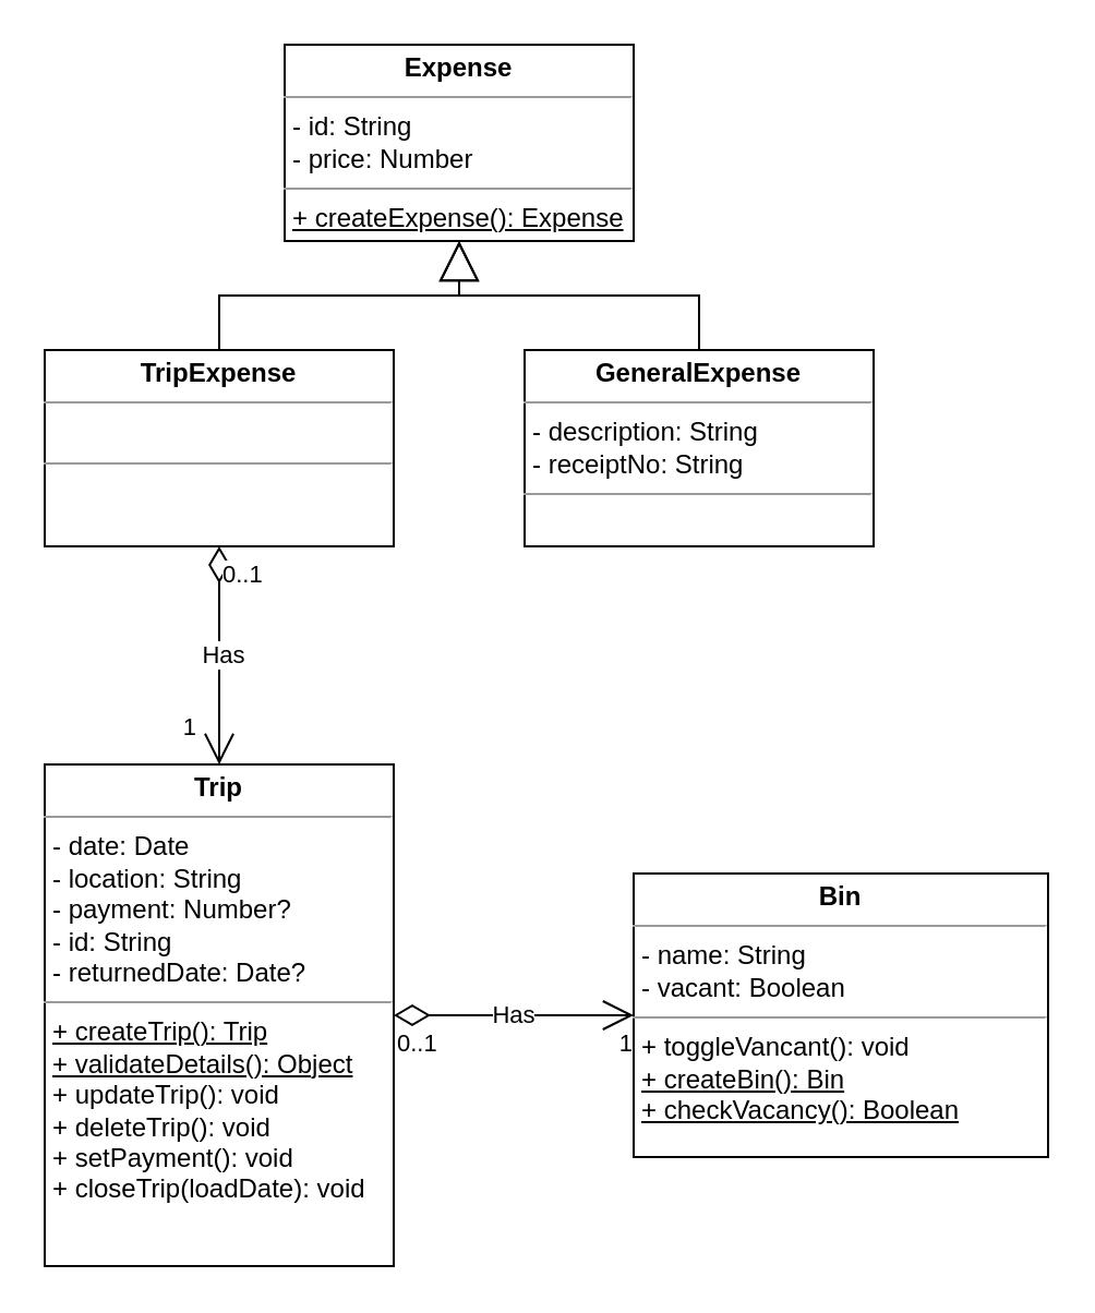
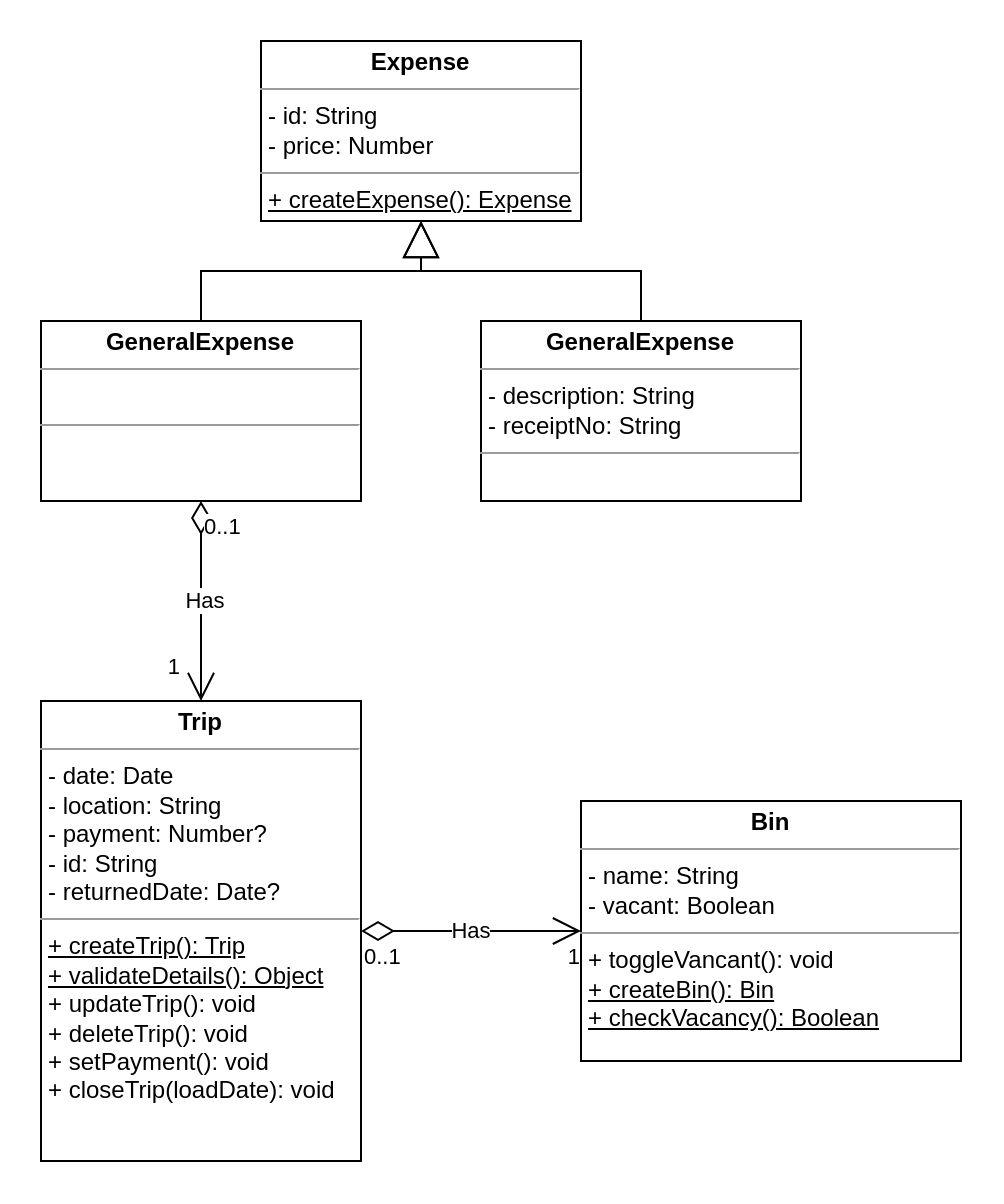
- <mxCell id="8" value="&lt;p style=&quot;margin:0px;margin-top:4px;text-align:center;&quot;&gt;&lt;b&gt;TripExpense&lt;/b&gt;&lt;/p&gt;&lt;hr size=&quot;1&quot;&gt;&lt;p style=&quot;margin:0px;margin-left:4px;&quot;&gt;&lt;br&gt;&lt;/p&gt;&lt;hr size=&quot;1&quot;&gt;&lt;p style=&quot;margin:0px;margin-left:4px;&quot;&gt;&lt;br&gt;&lt;/p&gt;" style="verticalAlign=top;align=left;overflow=fill;fontSize=12;fontFamily=Helvetica;html=1;whiteSpace=wrap;" vertex="1" parent="1"><mxGeometry x="20" y="160" width="160" height="90" as="geometry" /></mxCell>
+ <mxCell id="8" value="&lt;p style=&quot;margin:0px;margin-top:4px;text-align:center;&quot;&gt;&lt;b&gt;GeneralExpense&lt;/b&gt;&lt;/p&gt;&lt;hr size=&quot;1&quot;&gt;&lt;p style=&quot;margin:0px;margin-left:4px;&quot;&gt;&lt;br&gt;&lt;/p&gt;&lt;hr size=&quot;1&quot;&gt;&lt;p style=&quot;margin:0px;margin-left:4px;&quot;&gt;&lt;br&gt;&lt;/p&gt;" style="verticalAlign=top;align=left;overflow=fill;fontSize=12;fontFamily=Helvetica;html=1;whiteSpace=wrap;" vertex="1" parent="1"><mxGeometry x="20" y="160" width="160" height="90" as="geometry" /></mxCell>
